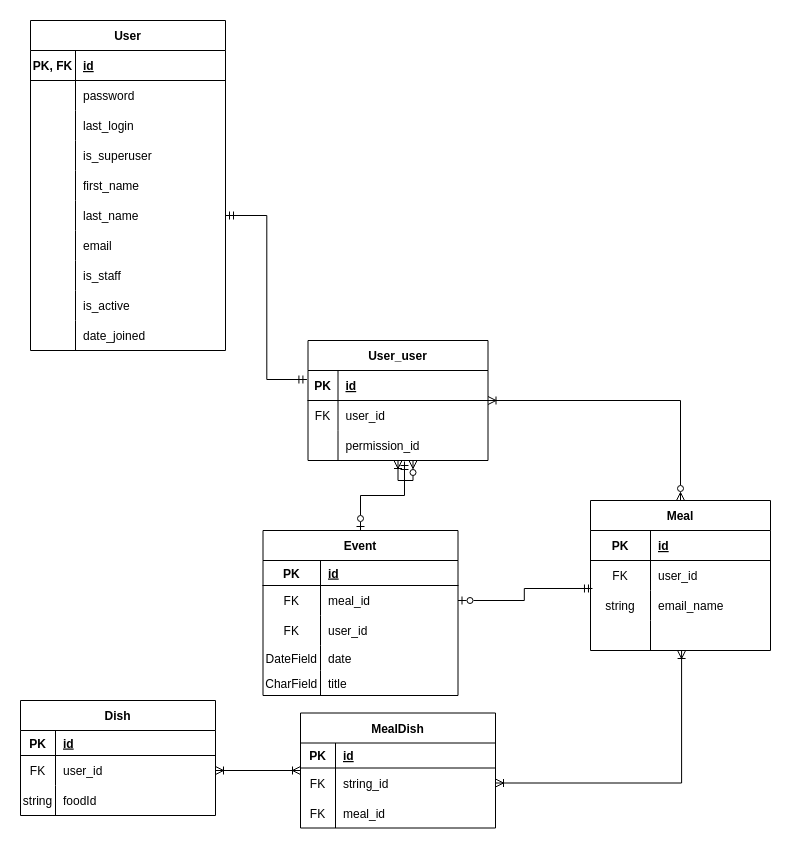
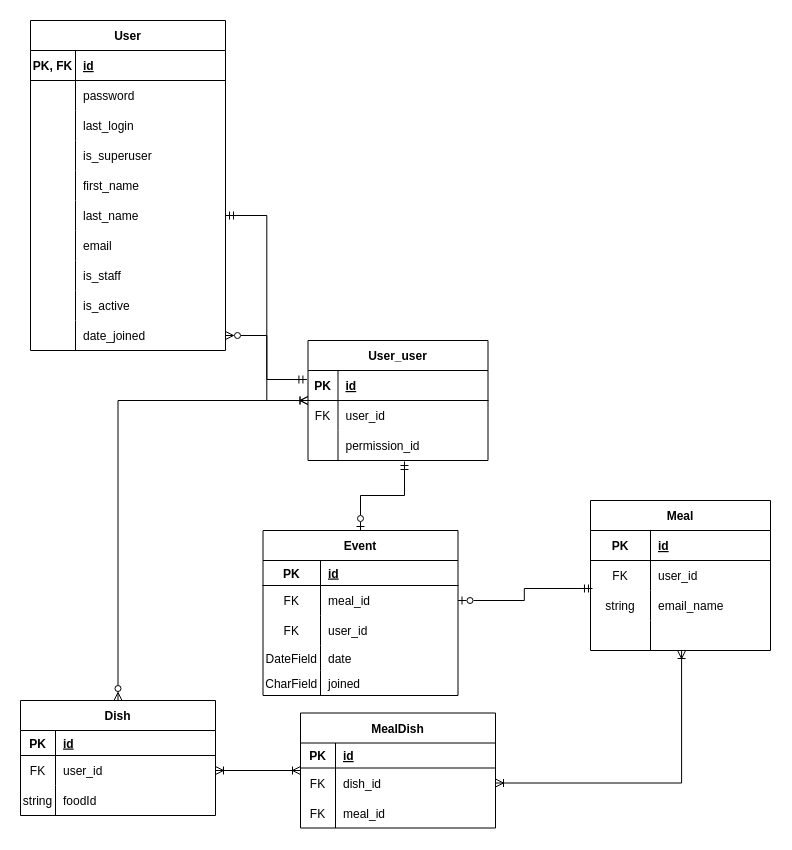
- <mxCell id="2" style="edgeStyle=orthogonalEdgeStyle;rounded=0;orthogonalLoop=1;jettySize=auto;html=1;fontSize=14;startArrow=ERoneToMany;startFill=0;endArrow=ERzeroToMany;endFill=0;" parent="1" source="4" target="45" edge="1"><mxGeometry relative="1" as="geometry" /></mxCell>
+ <mxCell id="2" style="edgeStyle=orthogonalEdgeStyle;rounded=0;orthogonalLoop=1;jettySize=auto;html=1;fontSize=14;startArrow=ERoneToMany;startFill=0;endArrow=ERzeroToMany;endFill=0;" parent="1" source="4" target="44" edge="1"><mxGeometry relative="1" as="geometry" /></mxCell>
- <mxCell id="3" style="edgeStyle=orthogonalEdgeStyle;rounded=0;orthogonalLoop=1;jettySize=auto;html=1;startArrow=ERoneToMany;startFill=0;endArrow=ERzeroToMany;endFill=0;" parent="1" source="4" target="13" edge="1"><mxGeometry relative="1" as="geometry" /></mxCell>
+ <mxCell id="3" style="edgeStyle=orthogonalEdgeStyle;rounded=0;orthogonalLoop=1;jettySize=auto;html=1;entryX=0.5;entryY=0;entryDx=0;entryDy=0;startArrow=ERoneToMany;startFill=0;endArrow=ERzeroToMany;endFill=0;" parent="1" source="4" target="58" edge="1"><mxGeometry relative="1" as="geometry" /></mxCell>
- <mxCell id="97" value="title" style="shape=partialRectangle;connectable=0;fillColor=none;top=0;left=0;bottom=0;right=0;align=left;spacingLeft=6;overflow=hidden;" vertex="1" parent="95"><mxGeometry x="57.5" width="137.5" height="25" as="geometry"><mxRectangle width="137.5" height="25" as="alternateBounds" /></mxGeometry></mxCell>
+ <mxCell id="97" value="joined" style="shape=partialRectangle;connectable=0;fillColor=none;top=0;left=0;bottom=0;right=0;align=left;spacingLeft=6;overflow=hidden;" vertex="1" parent="95"><mxGeometry x="57.5" width="137.5" height="25" as="geometry"><mxRectangle width="137.5" height="25" as="alternateBounds" /></mxGeometry></mxCell>
- <mxCell id="77" value="string_id" style="shape=partialRectangle;connectable=0;fillColor=none;top=0;left=0;bottom=0;right=0;align=left;spacingLeft=6;overflow=hidden;" parent="75" vertex="1"><mxGeometry x="35" width="160" height="30" as="geometry"><mxRectangle width="160" height="30" as="alternateBounds" /></mxGeometry></mxCell>
+ <mxCell id="77" value="dish_id" style="shape=partialRectangle;connectable=0;fillColor=none;top=0;left=0;bottom=0;right=0;align=left;spacingLeft=6;overflow=hidden;" parent="75" vertex="1"><mxGeometry x="35" width="160" height="30" as="geometry"><mxRectangle width="160" height="30" as="alternateBounds" /></mxGeometry></mxCell>
